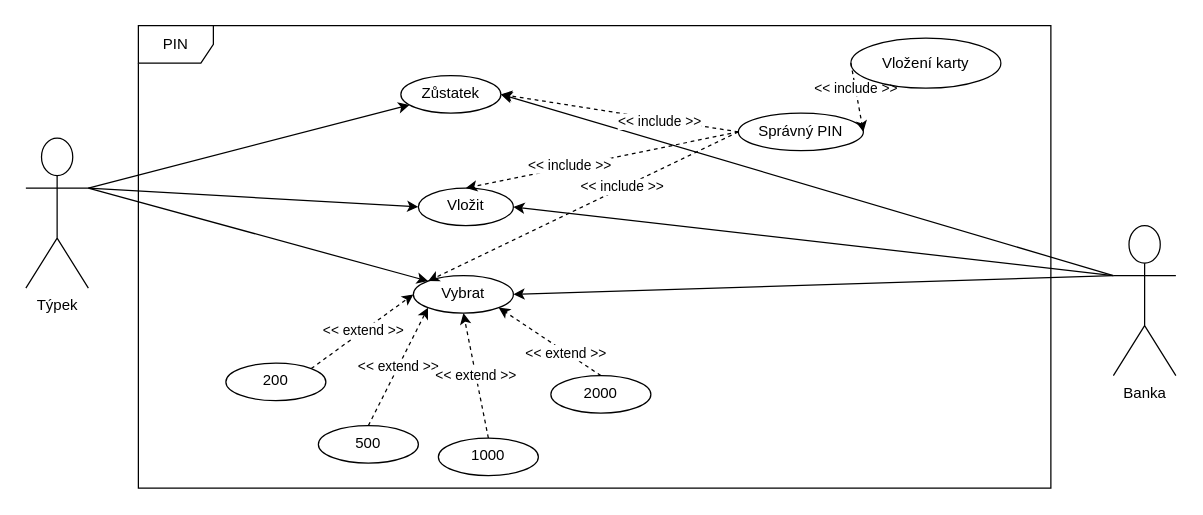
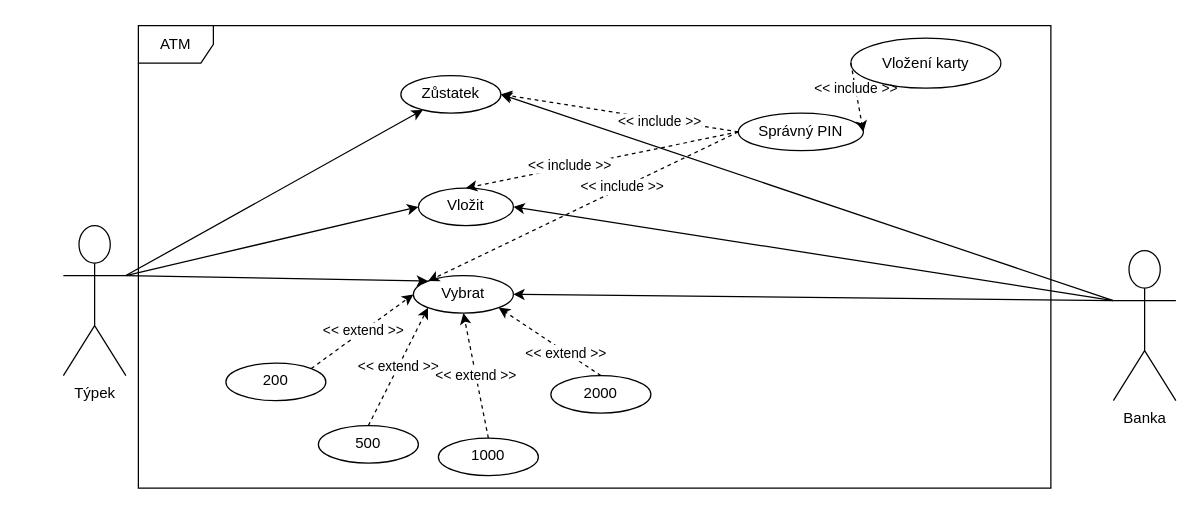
- <mxCell id="33" value="PIN" style="shape=umlFrame;whiteSpace=wrap;html=1;" vertex="1" parent="1"><mxGeometry x="110" width="730" height="370" as="geometry" y="20" /></mxCell>
+ <mxCell id="33" value="ATM" style="shape=umlFrame;whiteSpace=wrap;html=1;" vertex="1" parent="1"><mxGeometry x="110" width="730" height="370" as="geometry" y="20" /></mxCell>
- <mxCell id="3" value="Týpek" style="shape=umlActor;verticalLabelPosition=bottom;verticalAlign=top;html=1;" vertex="1" parent="1"><mxGeometry x="20" y="110" width="50" height="120" as="geometry" /></mxCell>
+ <mxCell id="3" value="Týpek" style="shape=umlActor;verticalLabelPosition=bottom;verticalAlign=top;html=1;" vertex="1" parent="1"><mxGeometry x="50" y="180" width="50" height="120" as="geometry" /></mxCell>
- <mxCell id="5" value="Banka&lt;br&gt;" style="shape=umlActor;verticalLabelPosition=bottom;verticalAlign=top;html=1;" vertex="1" parent="1"><mxGeometry x="890" y="180" width="50" height="120" as="geometry" /></mxCell>
+ <mxCell id="5" value="Banka&lt;br&gt;" style="shape=umlActor;verticalLabelPosition=bottom;verticalAlign=top;html=1;" vertex="1" parent="1"><mxGeometry x="890" y="200" width="50" height="120" as="geometry" /></mxCell>
